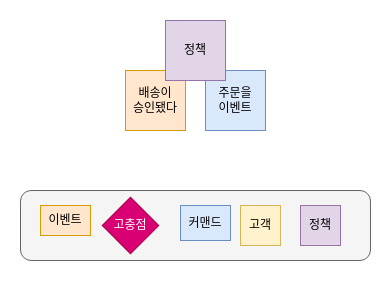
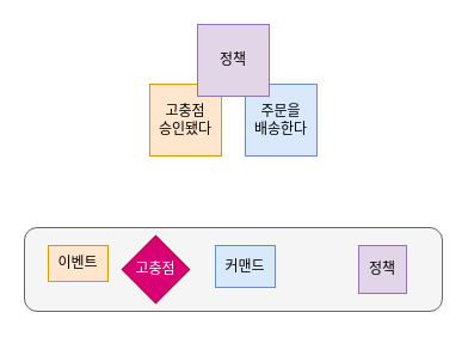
- <mxCell id="5" value="배송이&lt;div&gt;승인됐다&lt;/div&gt;" style="whiteSpace=wrap;html=1;aspect=fixed;fillColor=#ffe6cc;strokeColor=#d79b00;" vertex="1" parent="1"><mxGeometry x="125" y="70" width="60" height="60" as="geometry" /></mxCell>
+ <mxCell id="5" value="고충점&lt;div&gt;승인됐다&lt;/div&gt;" style="whiteSpace=wrap;html=1;aspect=fixed;fillColor=#ffe6cc;strokeColor=#d79b00;" vertex="1" parent="1"><mxGeometry x="125" y="70" width="60" height="60" as="geometry" /></mxCell>
- <mxCell id="3" value="주문을&lt;div&gt;이벤트&lt;/div&gt;" style="whiteSpace=wrap;html=1;aspect=fixed;fillColor=#dae8fc;strokeColor=#6c8ebf;" vertex="1" parent="1"><mxGeometry x="205" y="70" width="60" height="60" as="geometry" /></mxCell>
+ <mxCell id="3" value="주문을&lt;div&gt;배송한다&lt;/div&gt;" style="whiteSpace=wrap;html=1;aspect=fixed;fillColor=#dae8fc;strokeColor=#6c8ebf;" vertex="1" parent="1"><mxGeometry x="205" y="70" width="60" height="60" as="geometry" /></mxCell>
- <mxCell id="9" value="고객" style="whiteSpace=wrap;html=1;aspect=fixed;fillColor=#fff2cc;strokeColor=#d6b656;" vertex="1" parent="1"><mxGeometry x="240" y="205" width="40" height="40" as="geometry" /></mxCell>
